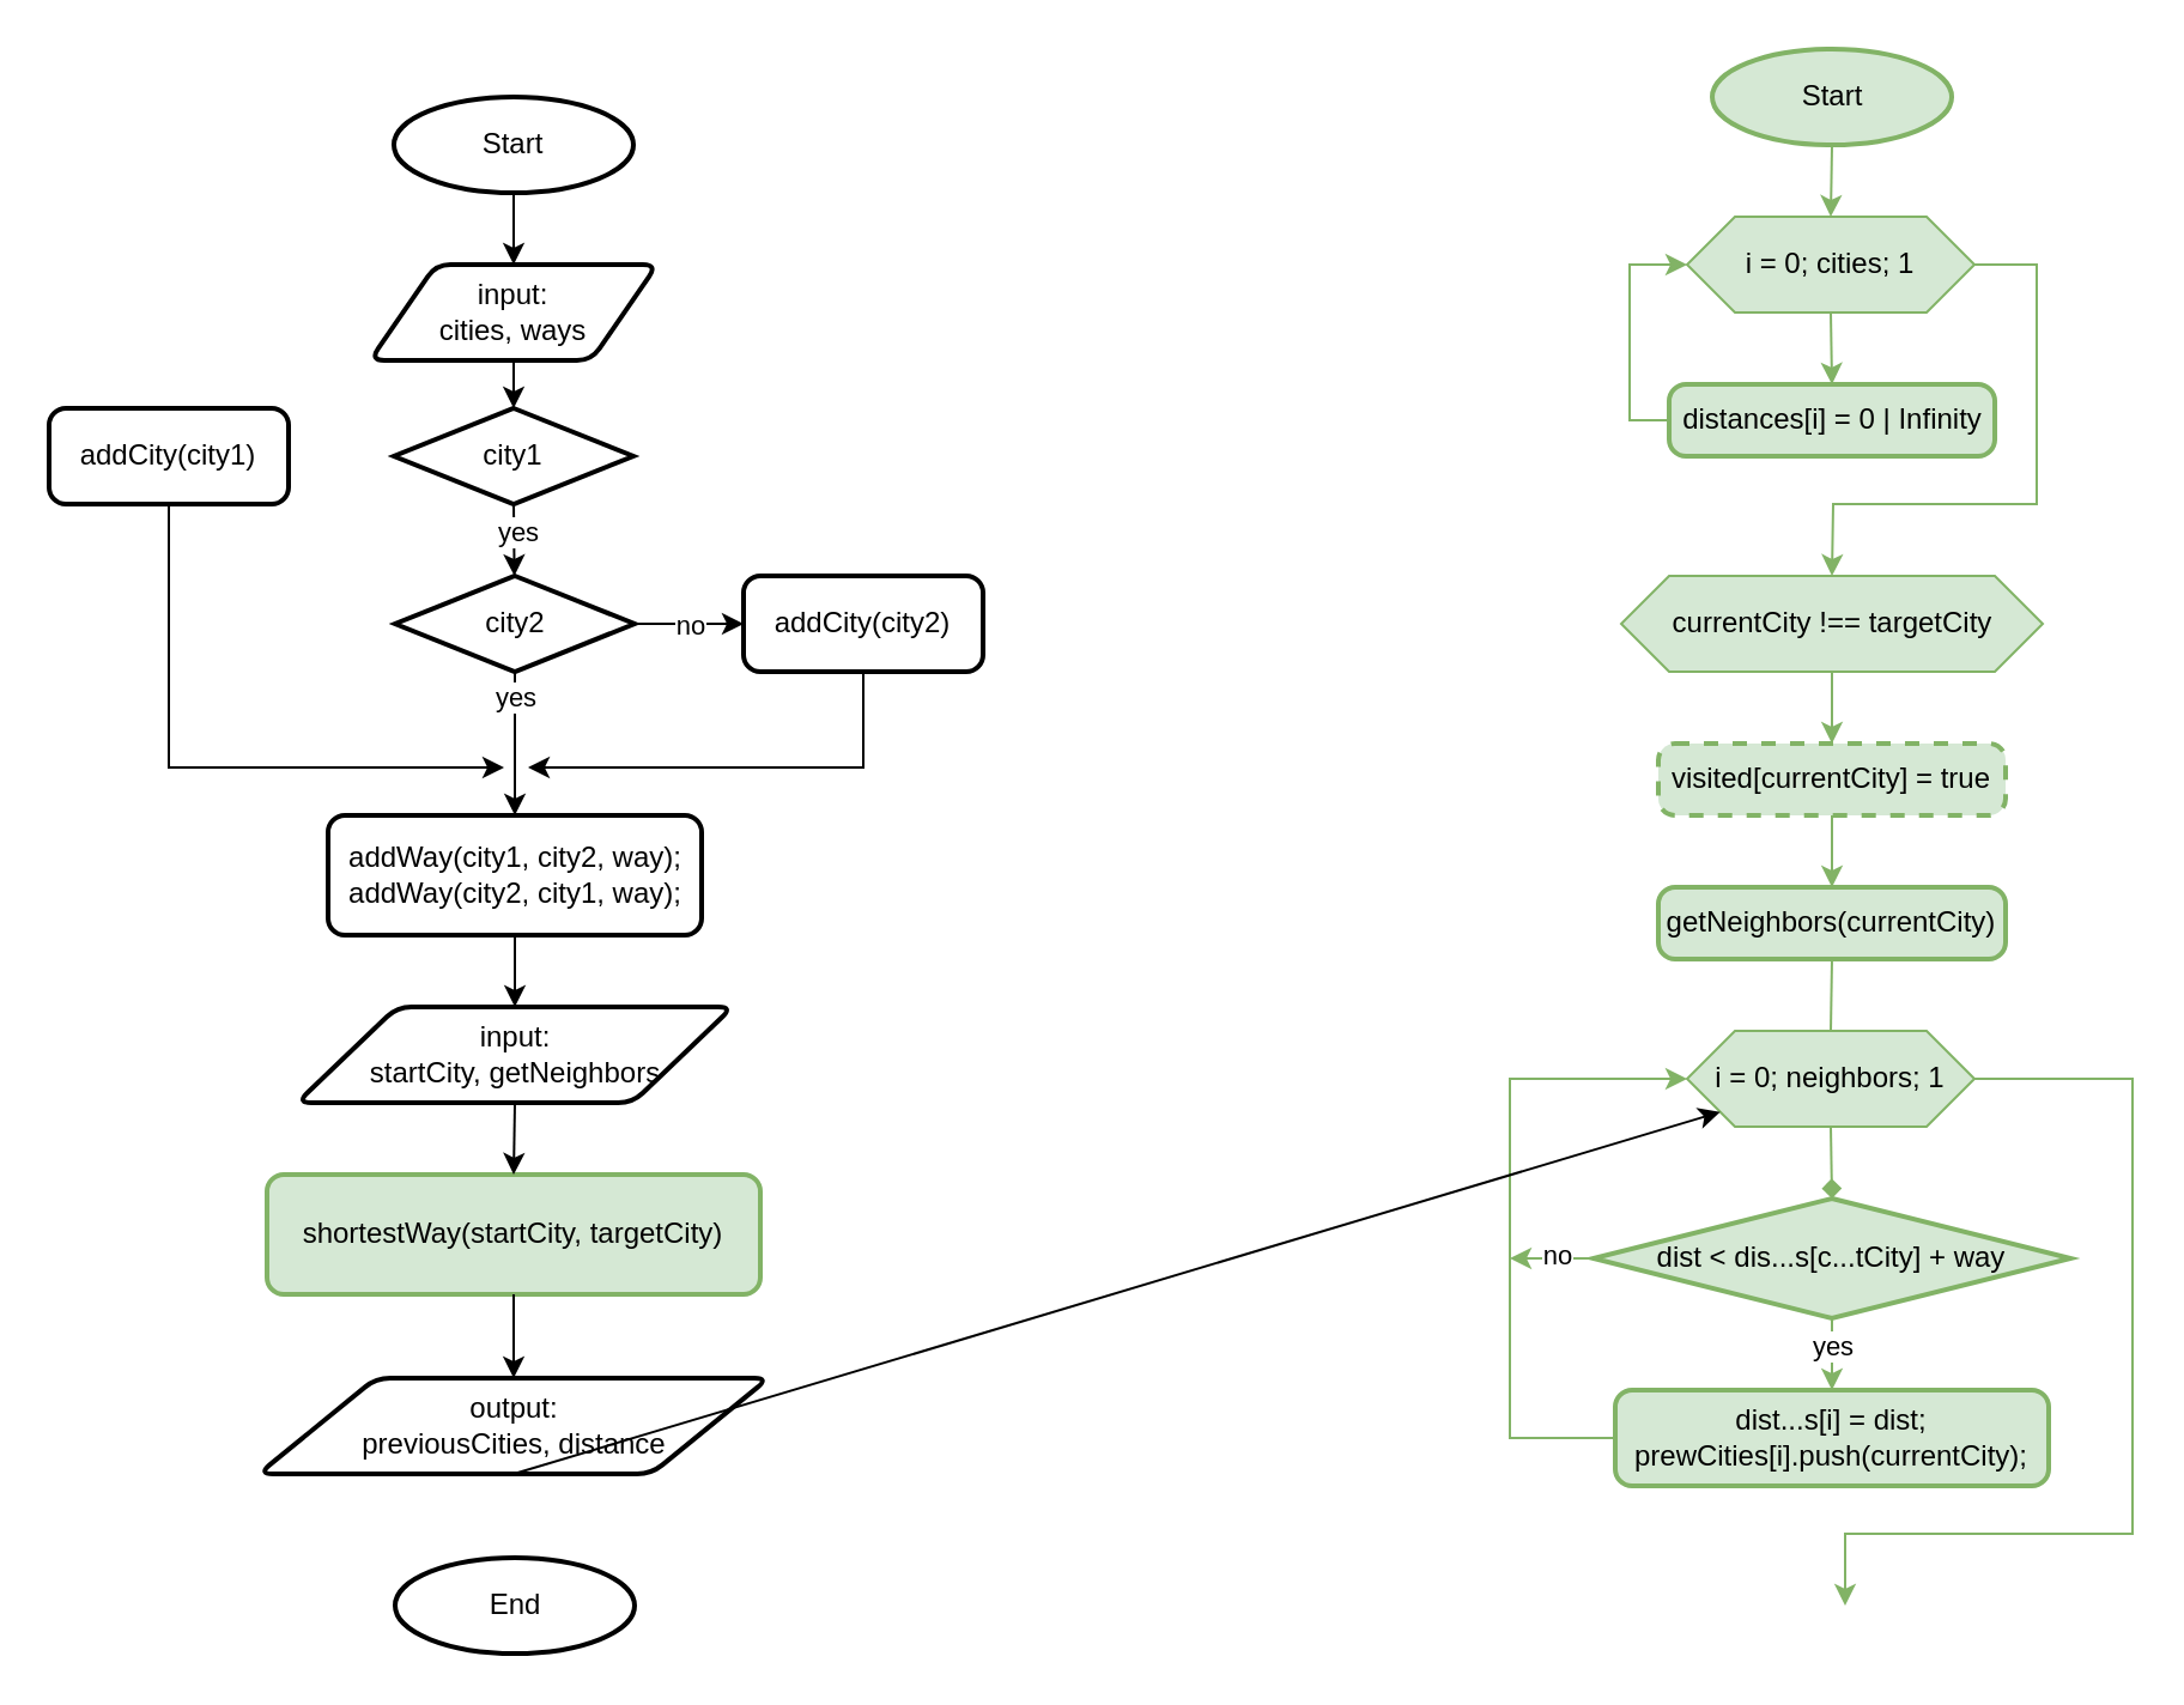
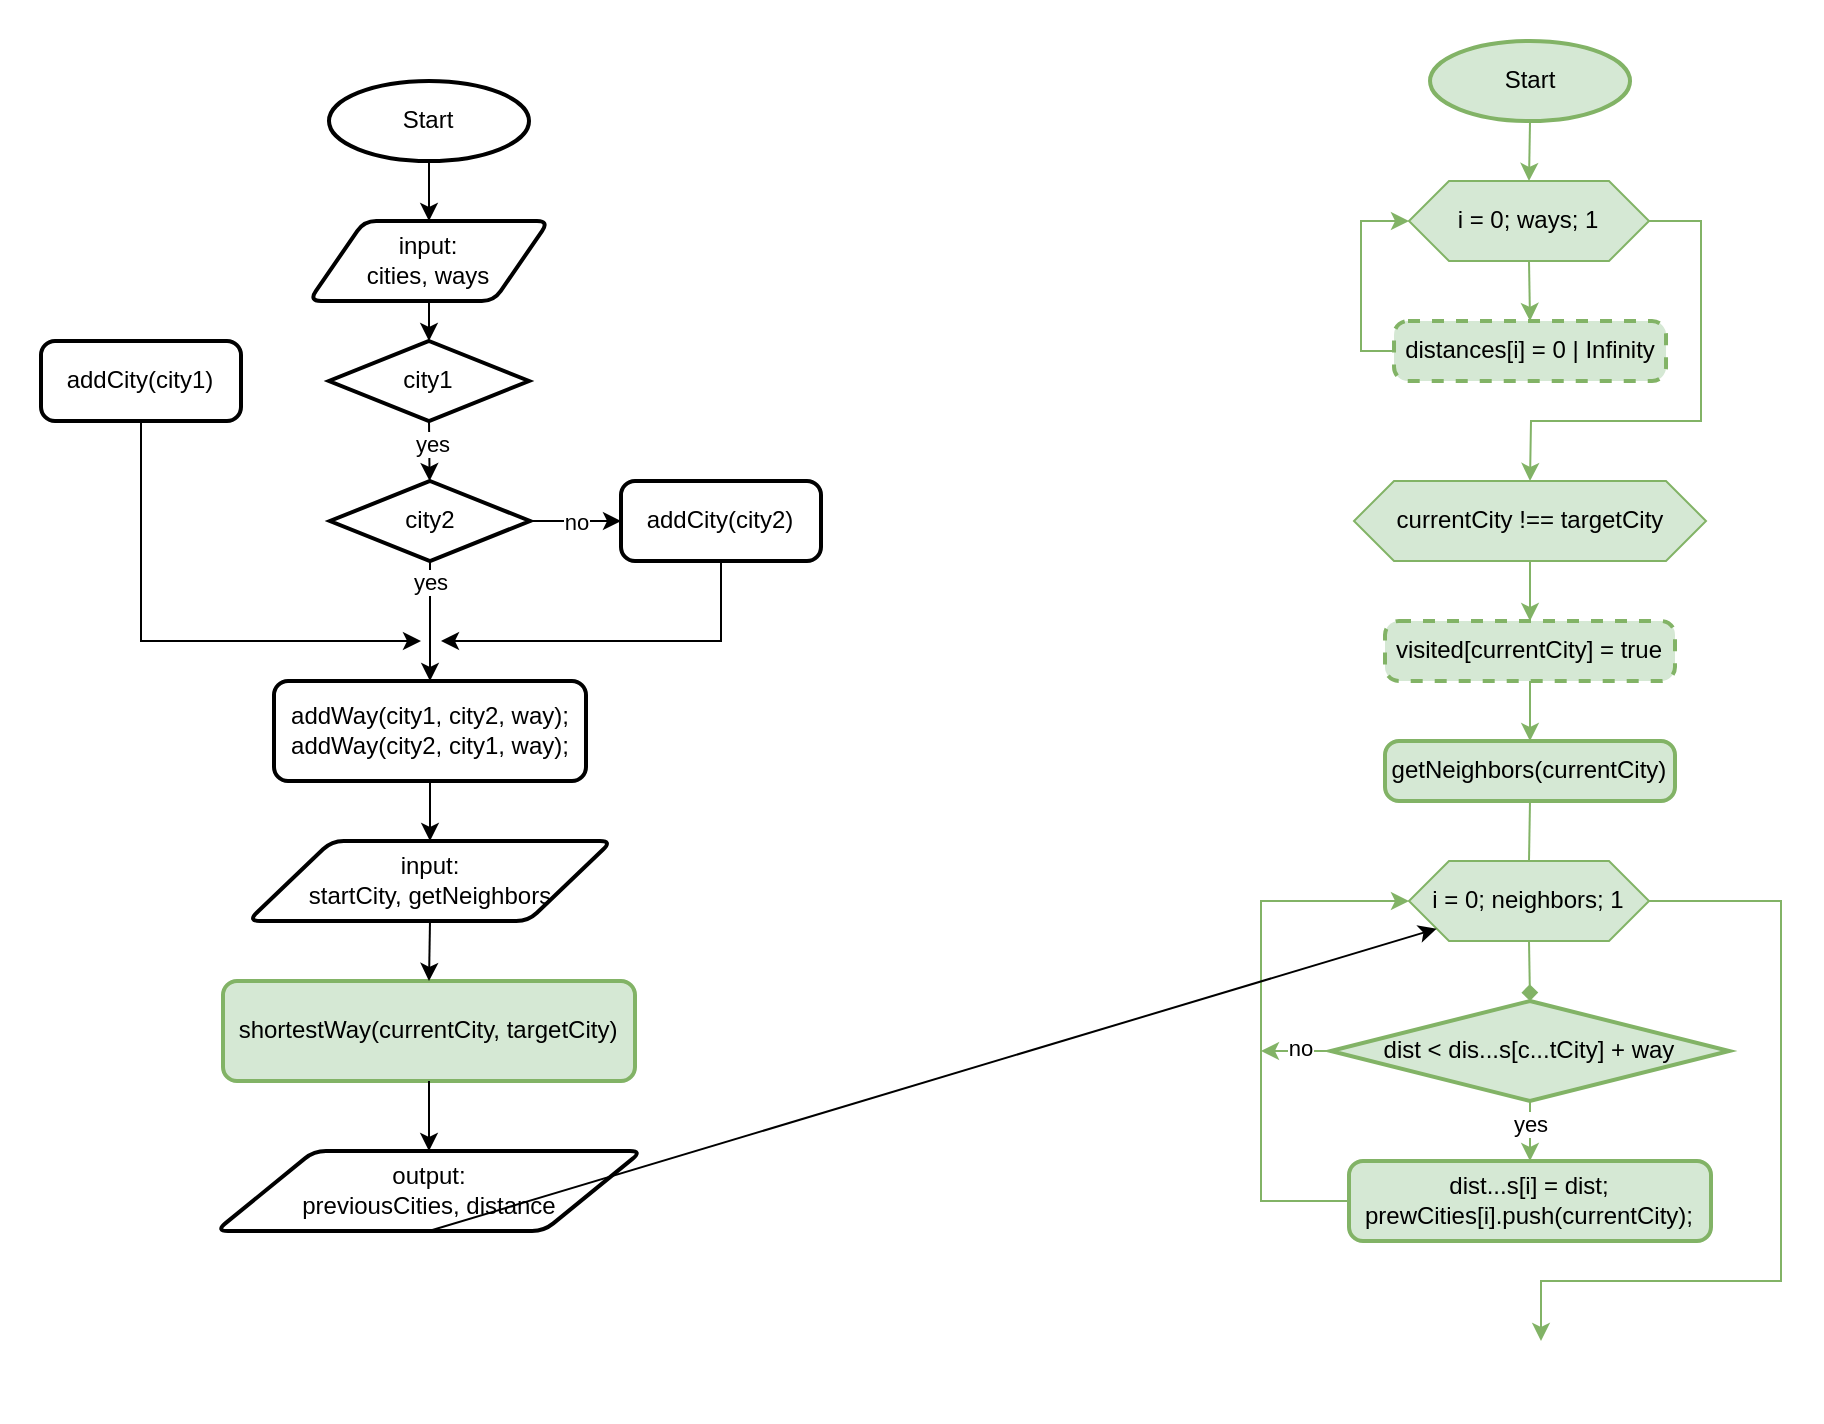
- <mxCell id="19" value="i = 0; cities; 1" style="shape=hexagon;perimeter=hexagonPerimeter2;whiteSpace=wrap;html=1;fixedSize=1;fillColor=#d5e8d4;strokeColor=#82b366;" vertex="1" parent="1"><mxGeometry x="704" y="90" width="120" height="40" as="geometry" /></mxCell>
+ <mxCell id="19" value="i = 0; ways; 1" style="shape=hexagon;perimeter=hexagonPerimeter2;whiteSpace=wrap;html=1;fixedSize=1;fillColor=#d5e8d4;strokeColor=#82b366;" vertex="1" parent="1"><mxGeometry x="704" y="90" width="120" height="40" as="geometry" /></mxCell>
- <mxCell id="20" value="distances[i] = 0 | Infinity" style="rounded=1;whiteSpace=wrap;html=1;absoluteArcSize=1;arcSize=14;strokeWidth=2;fillColor=#d5e8d4;strokeColor=#82b366;" vertex="1" parent="1"><mxGeometry x="696.51" y="160" width="136" height="30" as="geometry" /></mxCell>
+ <mxCell id="20" value="distances[i] = 0 | Infinity" style="rounded=1;whiteSpace=wrap;html=1;absoluteArcSize=1;arcSize=14;strokeWidth=2;fillColor=#d5e8d4;strokeColor=#82b366;dashed=1;" vertex="1" parent="1"><mxGeometry x="696.51" y="160" width="136" height="30" as="geometry" /></mxCell>
- <mxCell id="43" value="shortestWay(startCity, targetCity)" style="rounded=1;whiteSpace=wrap;html=1;absoluteArcSize=1;arcSize=14;strokeWidth=2;fillColor=#d5e8d4;strokeColor=#82b366;" vertex="1" parent="1"><mxGeometry x="111" y="490" width="206" height="50" as="geometry" /></mxCell>
+ <mxCell id="43" value="shortestWay(currentCity, targetCity)" style="rounded=1;whiteSpace=wrap;html=1;absoluteArcSize=1;arcSize=14;strokeWidth=2;fillColor=#d5e8d4;strokeColor=#82b366;" vertex="1" parent="1"><mxGeometry x="111" y="490" width="206" height="50" as="geometry" /></mxCell>
- <mxCell id="46" value="End" style="strokeWidth=2;html=1;shape=mxgraph.flowchart.start_1;whiteSpace=wrap;" vertex="1" parent="1"><mxGeometry x="164.5" y="650" width="100" height="40" as="geometry" /></mxCell>
